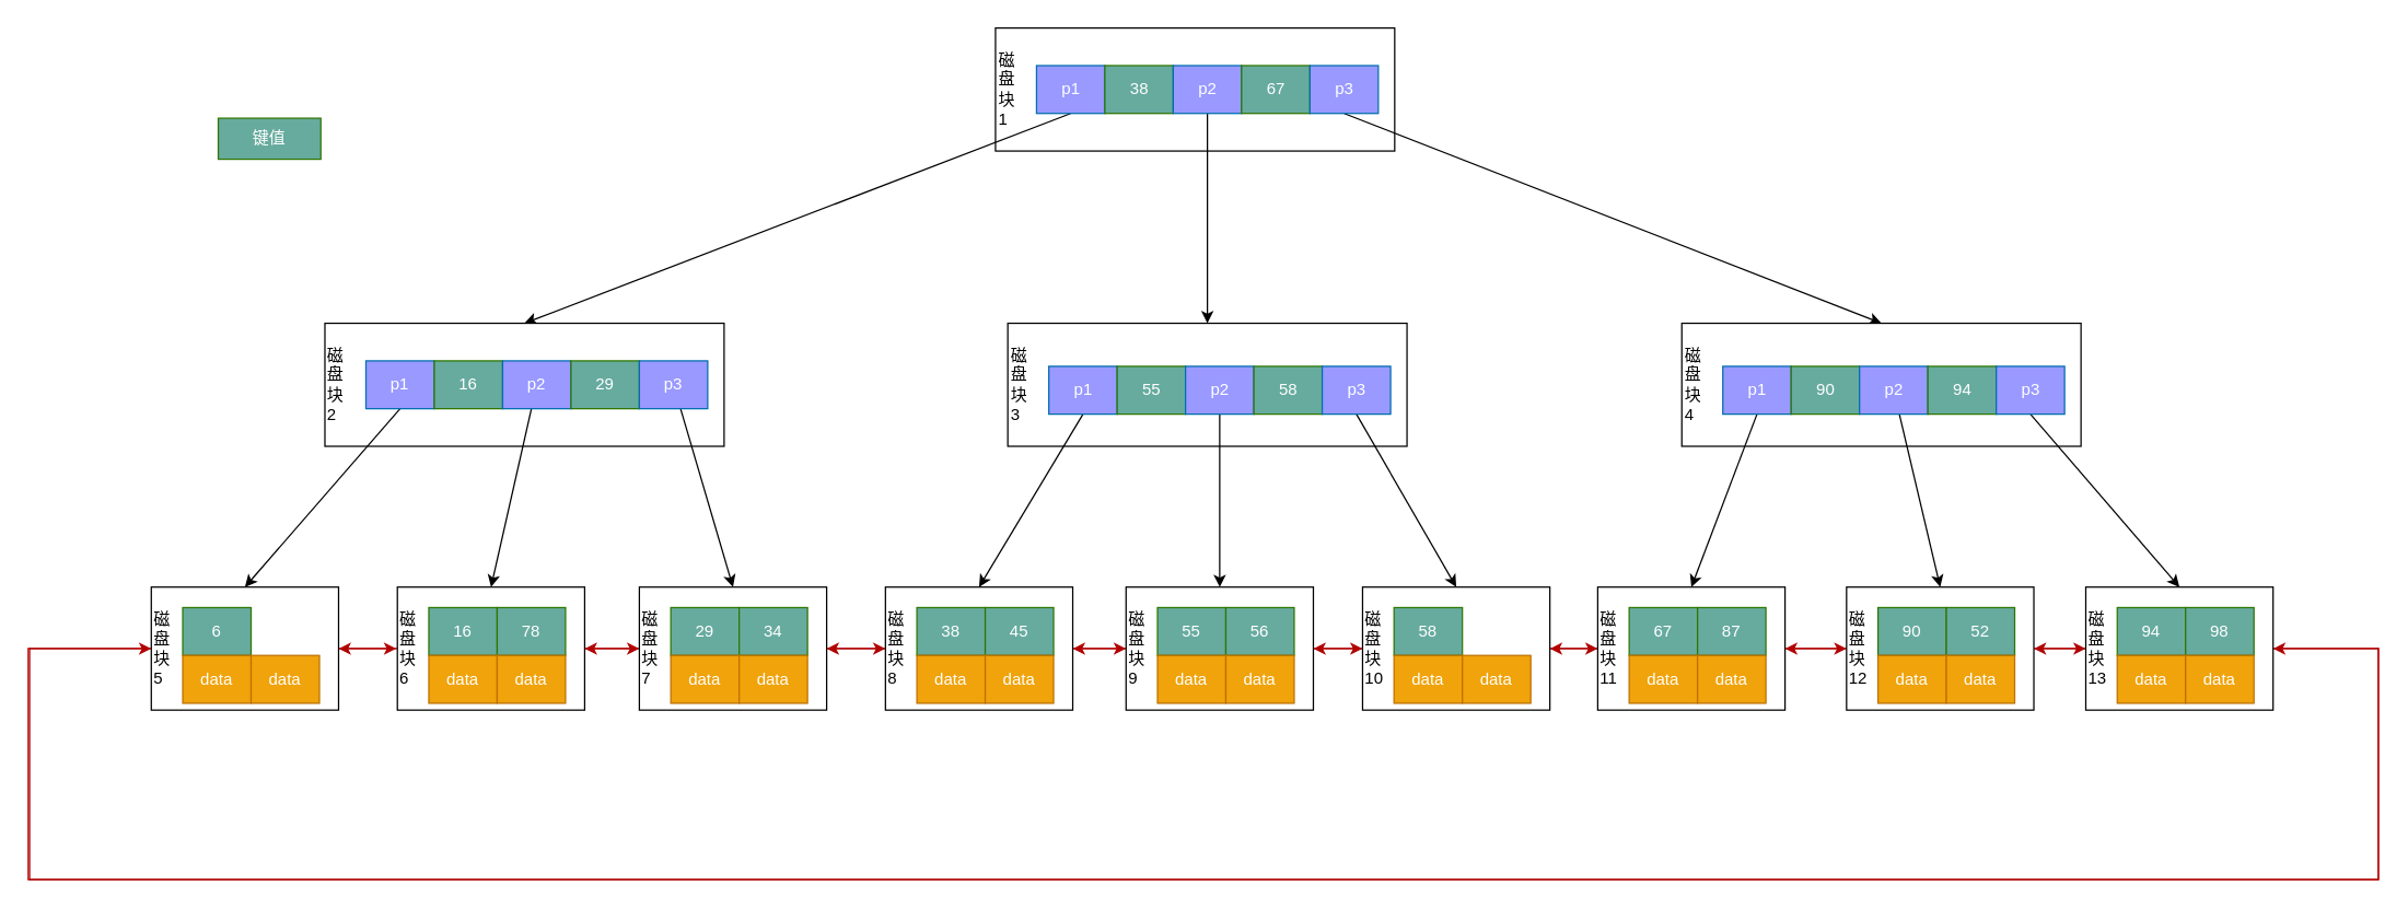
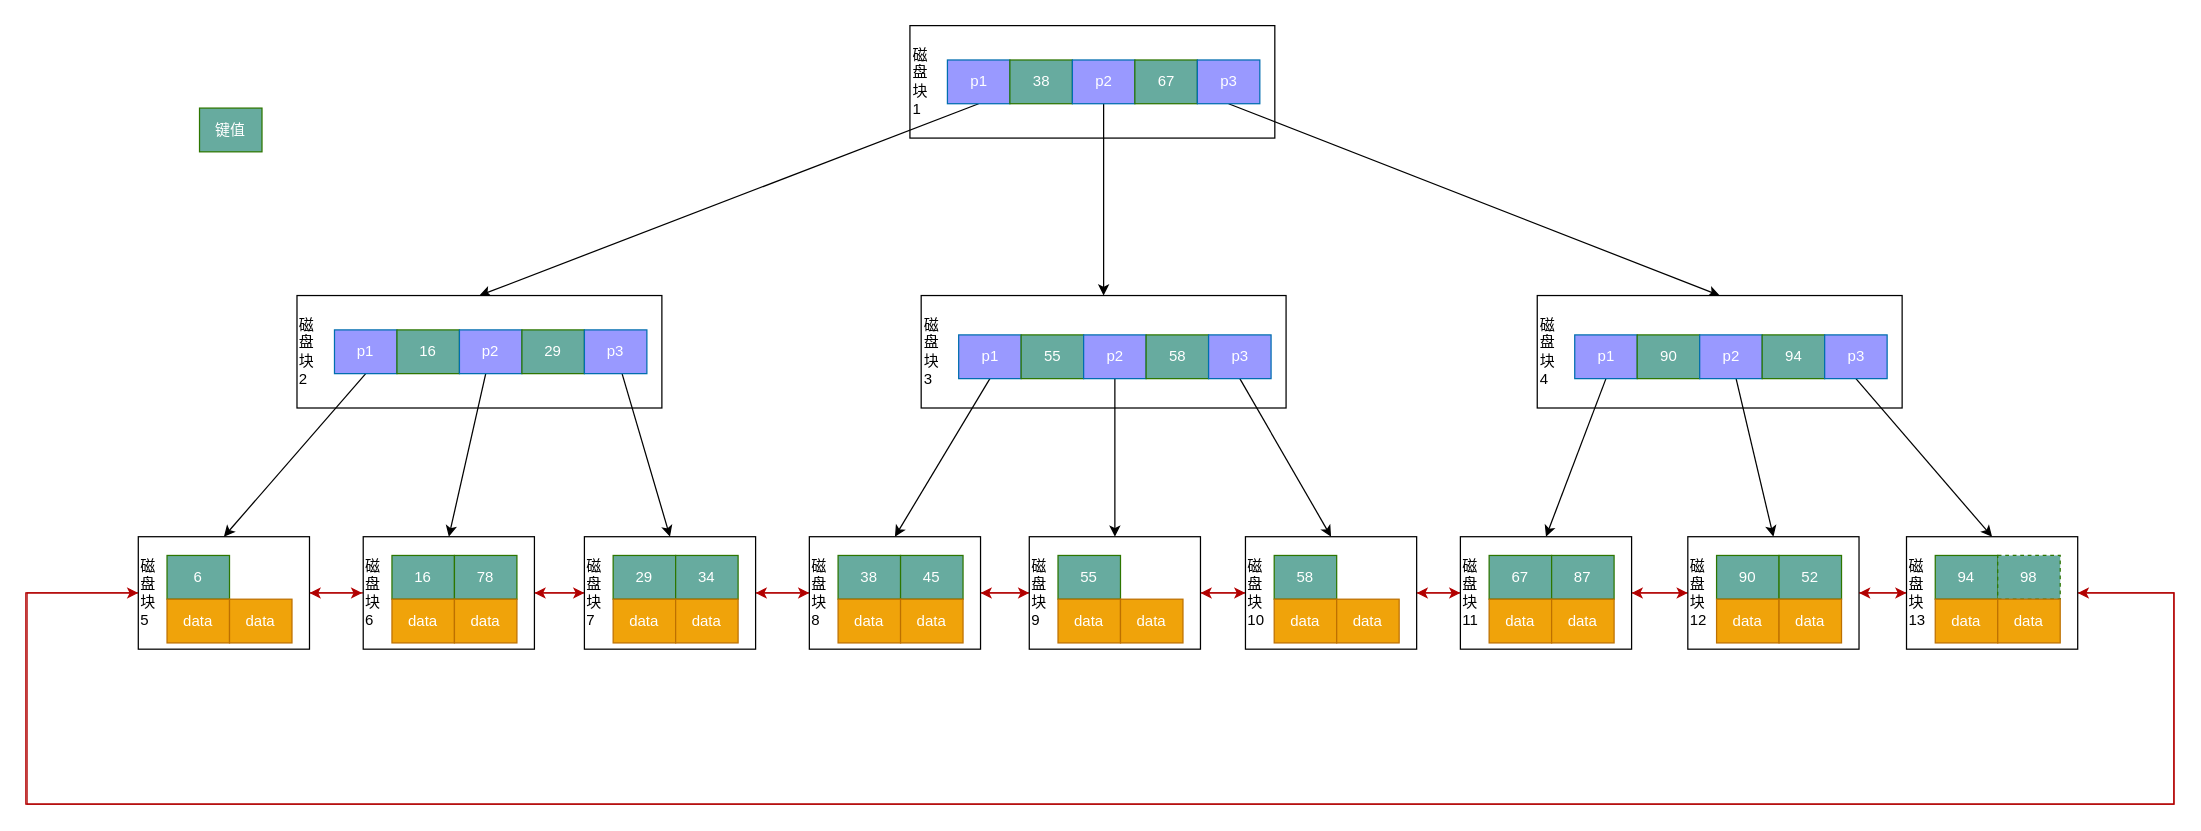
- <mxCell id="17" value="键值" style="rounded=0;whiteSpace=wrap;html=1;fillColor=#67AB9F;strokeColor=#2D7600;fontColor=#ffffff;" vertex="1" parent="1"><mxGeometry x="159" y="86" width="75" height="30" as="geometry" /></mxCell>
+ <mxCell id="17" value="键值" style="rounded=0;whiteSpace=wrap;html=1;fillColor=#67AB9F;strokeColor=#2D7600;fontColor=#ffffff;" vertex="1" parent="1"><mxGeometry x="159" y="86" width="50" height="35" as="geometry" /></mxCell>
- <mxCell id="61" value="56" style="rounded=0;whiteSpace=wrap;html=1;fillColor=#67AB9F;strokeColor=#2D7600;fontColor=#ffffff;align=center;verticalAlign=middle;fontFamily=Helvetica;fontSize=12;" vertex="1" parent="1"><mxGeometry x="896" y="444" width="50" height="35" as="geometry" /></mxCell>
- <mxCell id="97" value="98" style="rounded=0;whiteSpace=wrap;html=1;fillColor=#67AB9F;strokeColor=#2D7600;fontColor=#ffffff;align=center;verticalAlign=middle;fontFamily=Helvetica;fontSize=12;" vertex="1" parent="1"><mxGeometry x="1598" y="444" width="50" height="35" as="geometry" /></mxCell>
+ <mxCell id="97" value="98" style="rounded=0;whiteSpace=wrap;html=1;fillColor=#67AB9F;strokeColor=#2D7600;fontColor=#ffffff;align=center;verticalAlign=middle;fontFamily=Helvetica;fontSize=12;dashed=1;" vertex="1" parent="1"><mxGeometry x="1598" y="444" width="50" height="35" as="geometry" /></mxCell>
